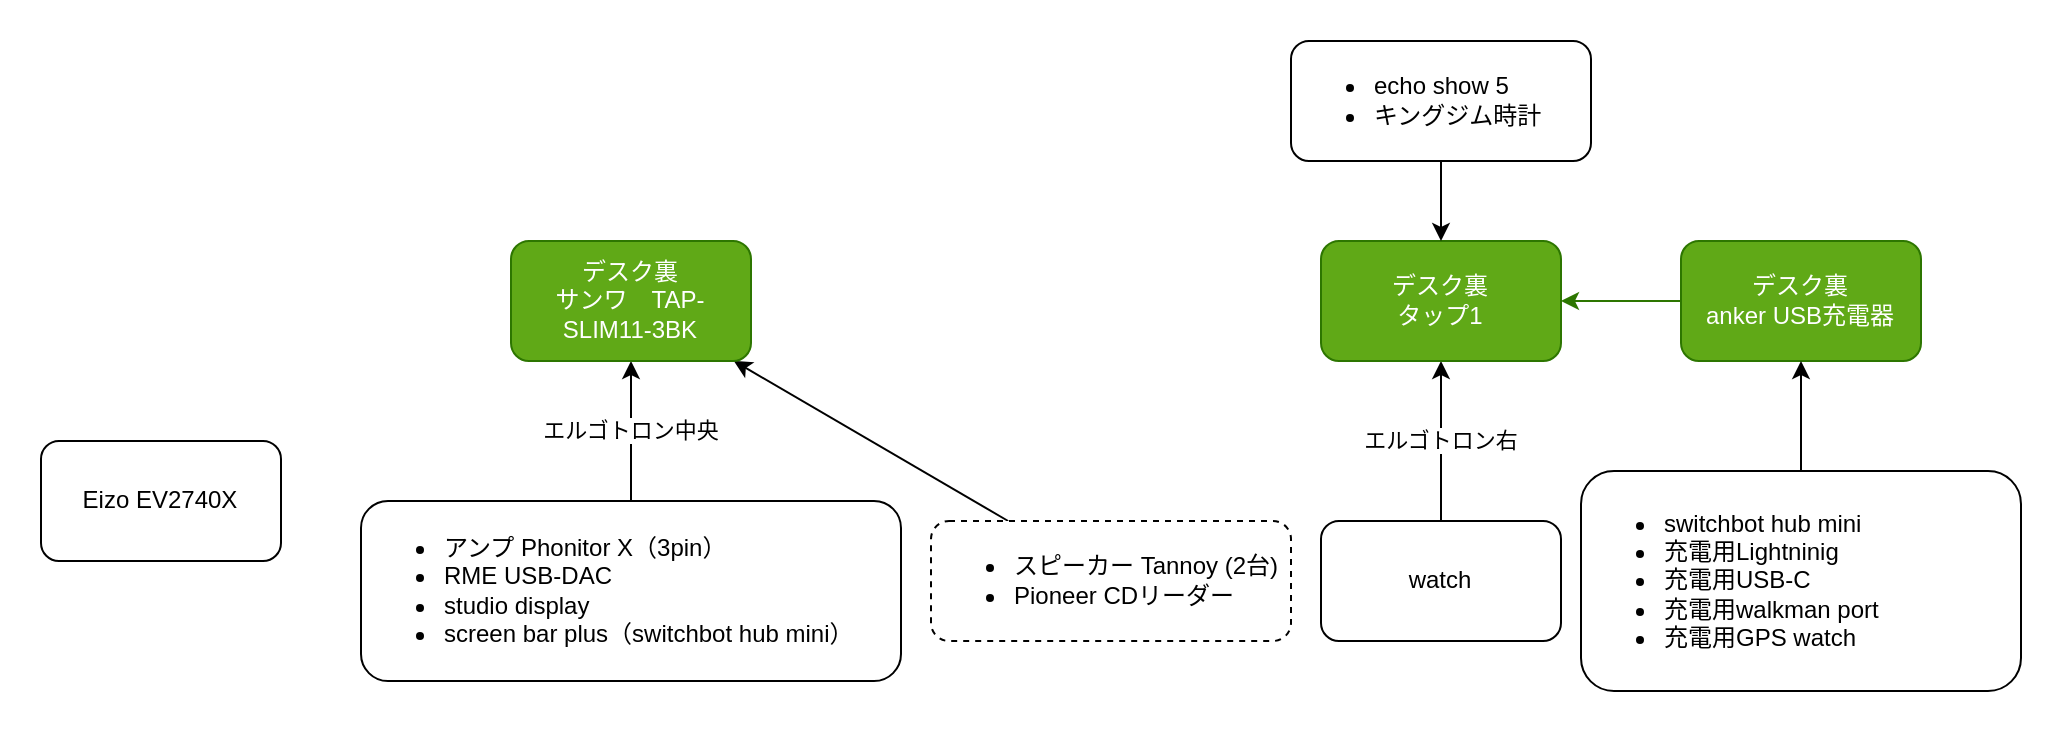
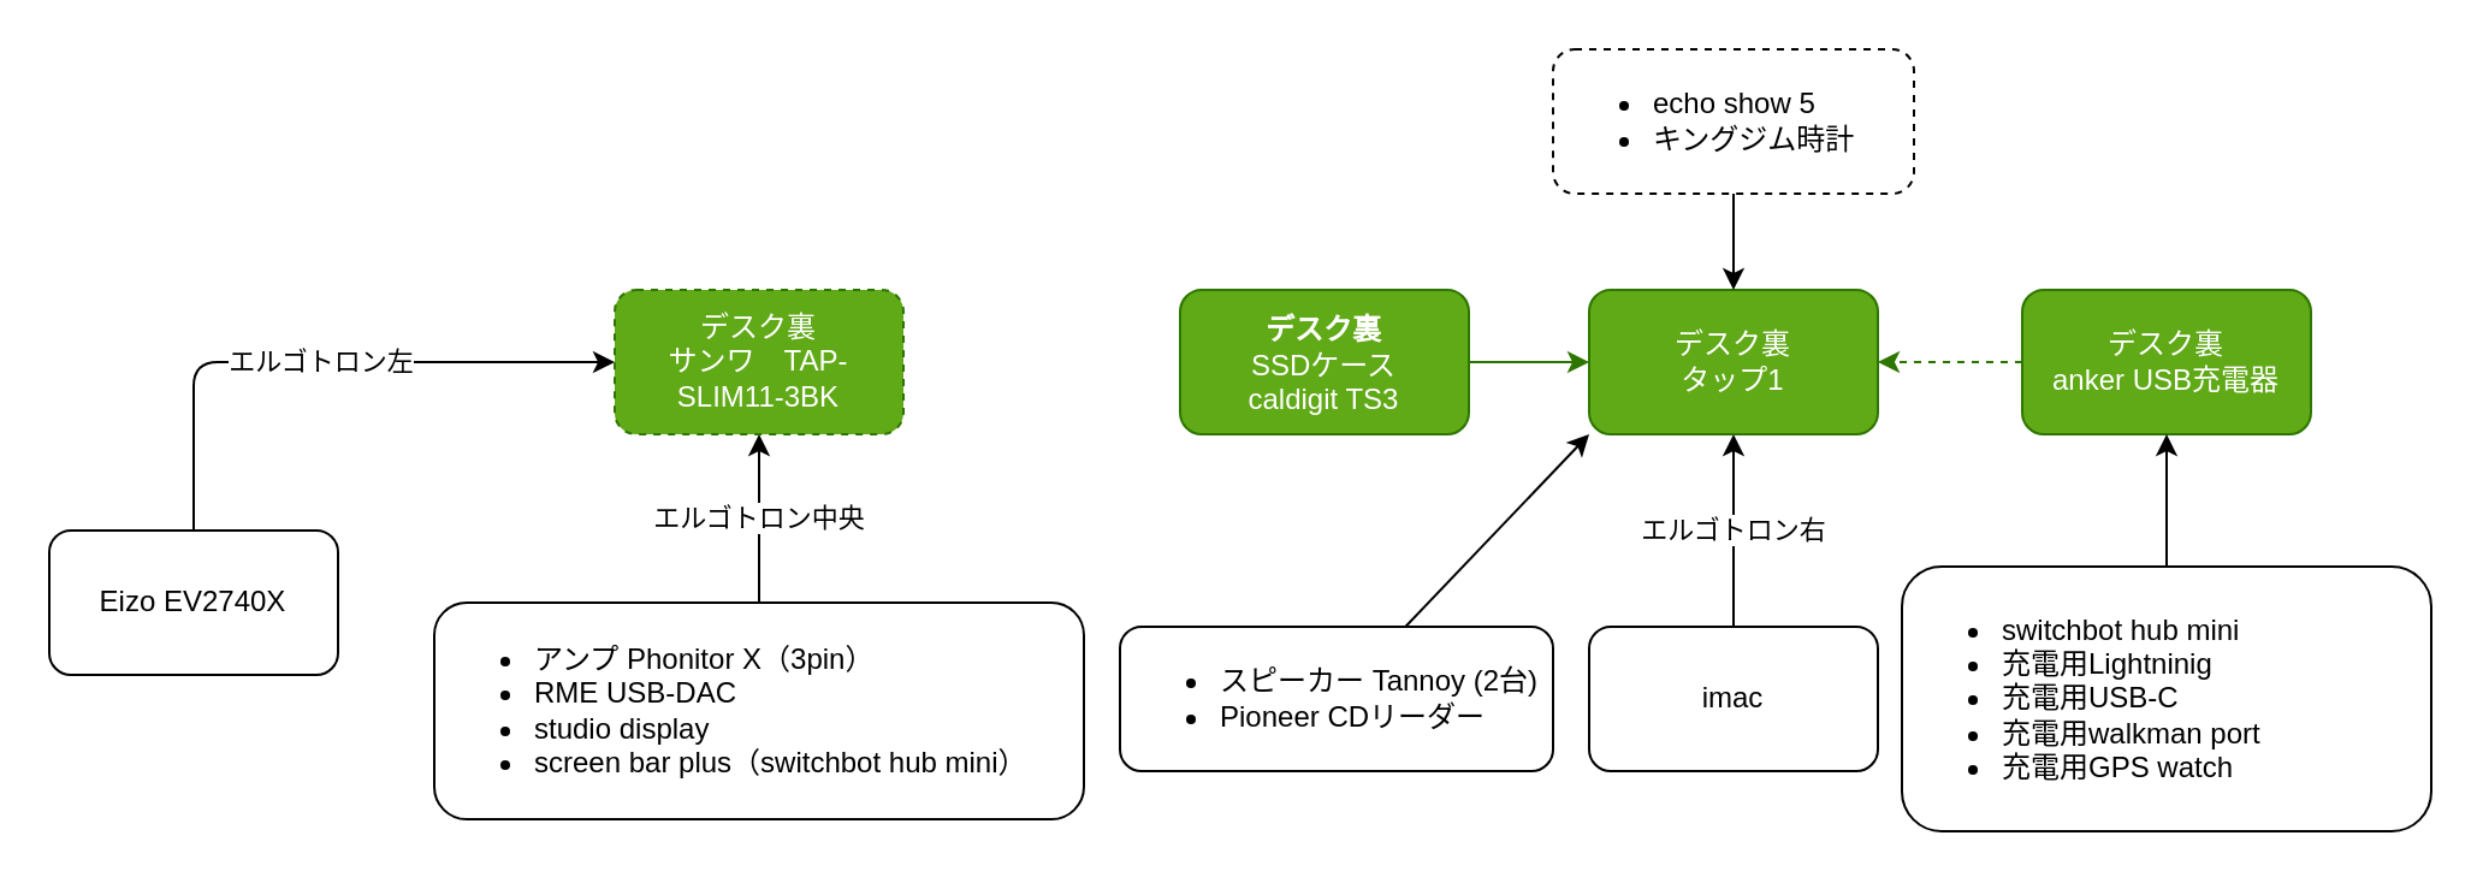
- <mxCell id="15" value="&lt;ul&gt;&lt;li&gt;echo show 5&lt;/li&gt;&lt;li&gt;キングジム時計&lt;/li&gt;&lt;/ul&gt;" style="rounded=1;whiteSpace=wrap;html=1;align=left;" parent="1" vertex="1"><mxGeometry x="645" y="20" width="150" height="60" as="geometry" /></mxCell>
+ <mxCell id="15" value="&lt;ul&gt;&lt;li&gt;echo show 5&lt;/li&gt;&lt;li&gt;キングジム時計&lt;/li&gt;&lt;/ul&gt;" style="rounded=1;whiteSpace=wrap;html=1;align=left;dashed=1;" parent="1" vertex="1"><mxGeometry x="645" y="20" width="150" height="60" as="geometry" /></mxCell>
+ <mxCell id="4" value="エルゴトロン左" style="edgeStyle=none;html=1;entryX=0;entryY=0.5;entryDx=0;entryDy=0;" parent="1" source="5" target="13" edge="1"><mxGeometry relative="1" as="geometry"><Array as="points"><mxPoint x="80" y="150" /></Array></mxGeometry></mxCell>
- <mxCell id="13" value="デスク裏&lt;br&gt;サンワ　TAP-SLIM11-3BK" style="whiteSpace=wrap;html=1;rounded=1;fillColor=#60a917;fontColor=#ffffff;strokeColor=#2D7600;" parent="1" vertex="1"><mxGeometry x="255" y="120" width="120" height="60" as="geometry" /></mxCell>
+ <mxCell id="13" value="デスク裏&lt;br&gt;サンワ　TAP-SLIM11-3BK" style="whiteSpace=wrap;html=1;rounded=1;fillColor=#60a917;fontColor=#ffffff;strokeColor=#2D7600;dashed=1;" parent="1" vertex="1"><mxGeometry x="255" y="120" width="120" height="60" as="geometry" /></mxCell>
+ <mxCell id="7" value="&lt;b&gt;&lt;br&gt;&lt;br&gt;デスク裏&lt;/b&gt;&lt;br&gt;&lt;span style=&quot;text-align: left; background-color: initial;&quot;&gt;SSDケース&lt;br&gt;&lt;/span&gt;caldigit TS3&lt;br&gt;&lt;br&gt;&lt;ul style=&quot;text-align: left;&quot;&gt;&lt;/ul&gt;" style="rounded=1;whiteSpace=wrap;html=1;fillColor=#60a917;fontColor=#ffffff;strokeColor=#2D7600;" parent="1" vertex="1"><mxGeometry x="490" y="120" width="120" height="60" as="geometry" /></mxCell>
+ <mxCell id="6" value="" style="edgeStyle=none;html=1;fillColor=#60a917;strokeColor=#2D7600;" parent="1" source="7" target="12" edge="1"><mxGeometry relative="1" as="geometry" /></mxCell>
- <mxCell id="16" value="" style="edgeStyle=none;html=1;fillColor=#60a917;strokeColor=#2D7600;" parent="1" source="17" target="12" edge="1"><mxGeometry relative="1" as="geometry" /></mxCell>
+ <mxCell id="16" value="" style="edgeStyle=none;html=1;fillColor=#60a917;strokeColor=#2D7600;dashed=1;" parent="1" source="17" target="12" edge="1"><mxGeometry relative="1" as="geometry" /></mxCell>
- <mxCell id="10" style="edgeStyle=none;html=1;" parent="1" source="11" target="13" edge="1"><mxGeometry relative="1" as="geometry" /></mxCell>
+ <mxCell id="10" style="edgeStyle=none;html=1;entryX=0;entryY=1;entryDx=0;entryDy=0;" parent="1" source="11" target="12" edge="1"><mxGeometry relative="1" as="geometry" /></mxCell>
- <mxCell id="11" value="&lt;div style=&quot;&quot;&gt;&lt;ul&gt;&lt;li&gt;&lt;span style=&quot;background-color: initial;&quot;&gt;スピーカー Tannoy&amp;nbsp;&lt;/span&gt;(2台)&lt;/li&gt;&lt;li&gt;&lt;span style=&quot;background-color: initial;&quot;&gt;Pioneer CDリーダー&lt;/span&gt;&lt;/li&gt;&lt;/ul&gt;&lt;/div&gt;" style="whiteSpace=wrap;html=1;rounded=1;align=left;dashed=1;" parent="1" vertex="1"><mxGeometry x="465" y="260" width="180" height="60" as="geometry" /></mxCell>
+ <mxCell id="11" value="&lt;div style=&quot;&quot;&gt;&lt;ul&gt;&lt;li&gt;&lt;span style=&quot;background-color: initial;&quot;&gt;スピーカー Tannoy&amp;nbsp;&lt;/span&gt;(2台)&lt;/li&gt;&lt;li&gt;&lt;span style=&quot;background-color: initial;&quot;&gt;Pioneer CDリーダー&lt;/span&gt;&lt;/li&gt;&lt;/ul&gt;&lt;/div&gt;" style="whiteSpace=wrap;html=1;rounded=1;align=left;" parent="1" vertex="1"><mxGeometry x="465" y="260" width="180" height="60" as="geometry" /></mxCell>
- <mxCell id="3" value="watch" style="rounded=1;whiteSpace=wrap;html=1;" parent="1" vertex="1"><mxGeometry x="660" y="260" width="120" height="60" as="geometry" /></mxCell>
+ <mxCell id="3" value="imac" style="rounded=1;whiteSpace=wrap;html=1;" parent="1" vertex="1"><mxGeometry x="660" y="260" width="120" height="60" as="geometry" /></mxCell>
